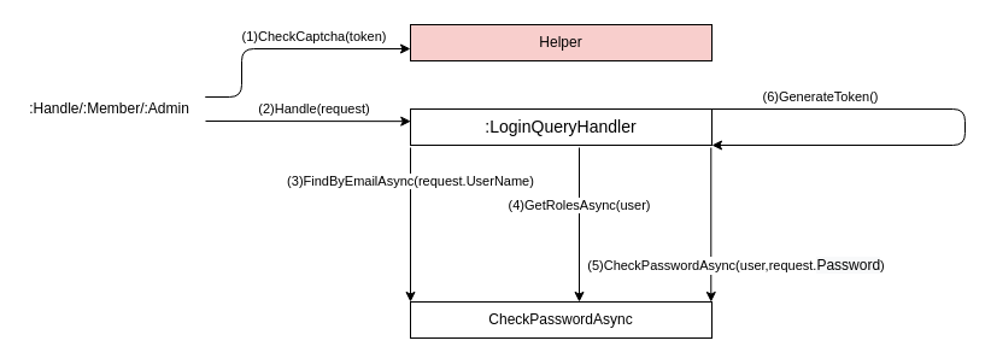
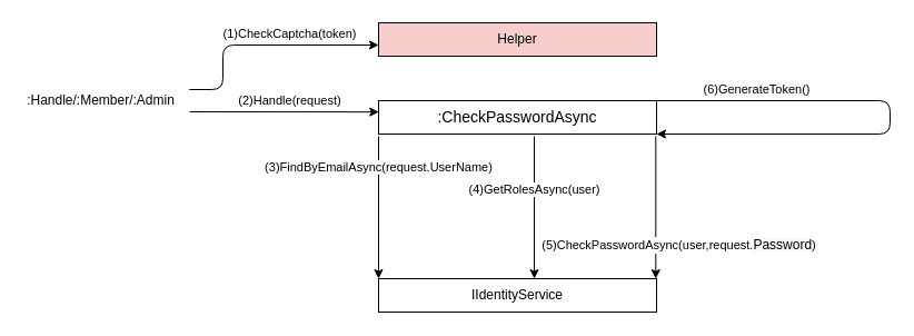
- <mxCell id="3" value="&lt;span style=&quot;font-size: 14px&quot;&gt;:LoginQueryHandler&lt;/span&gt;" style="rounded=0;whiteSpace=wrap;html=1;" parent="1" vertex="1"><mxGeometry x="340" y="90" width="250" height="30" as="geometry" /></mxCell>
+ <mxCell id="3" value="&lt;span style=&quot;font-size: 14px&quot;&gt;:CheckPasswordAsync&lt;/span&gt;" style="rounded=0;whiteSpace=wrap;html=1;" parent="1" vertex="1"><mxGeometry x="340" y="90" width="250" height="30" as="geometry" /></mxCell>
- <mxCell id="2" value="&lt;span&gt;CheckPasswordAsync&lt;/span&gt;" style="rounded=0;whiteSpace=wrap;html=1;" parent="1" vertex="1"><mxGeometry x="340" y="250" width="250" height="30" as="geometry" /></mxCell>
+ <mxCell id="2" value="&lt;span&gt;IIdentityService&lt;/span&gt;" style="rounded=0;whiteSpace=wrap;html=1;" parent="1" vertex="1"><mxGeometry x="340" y="250" width="250" height="30" as="geometry" /></mxCell>
